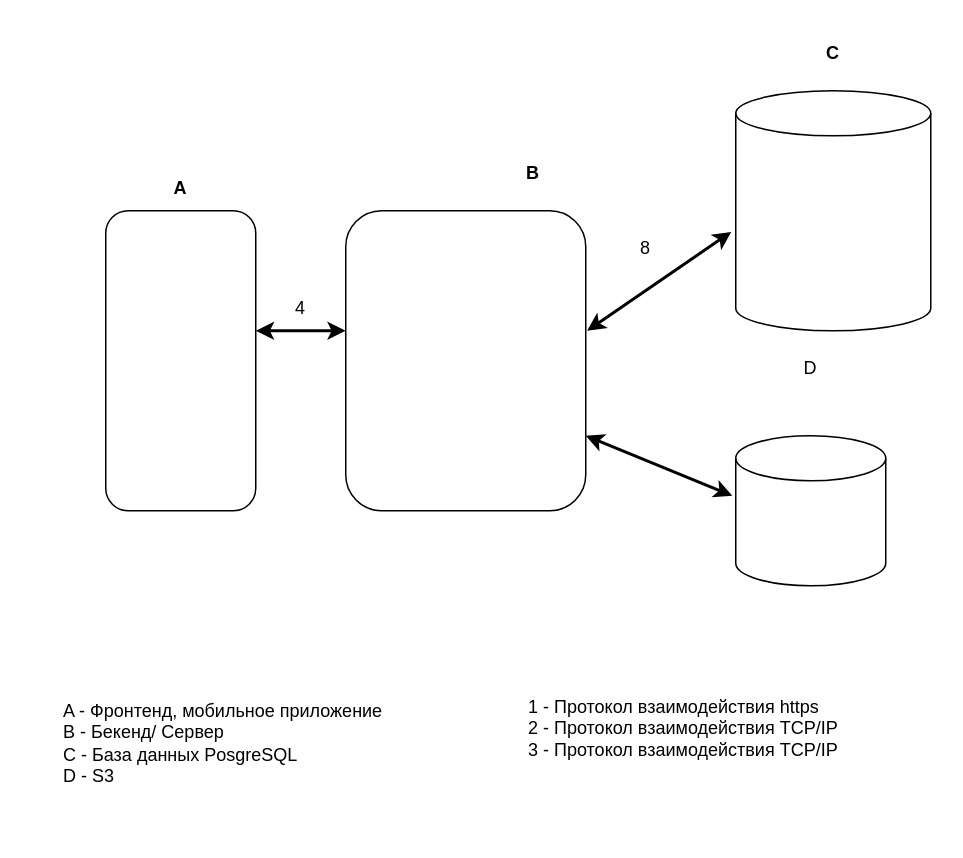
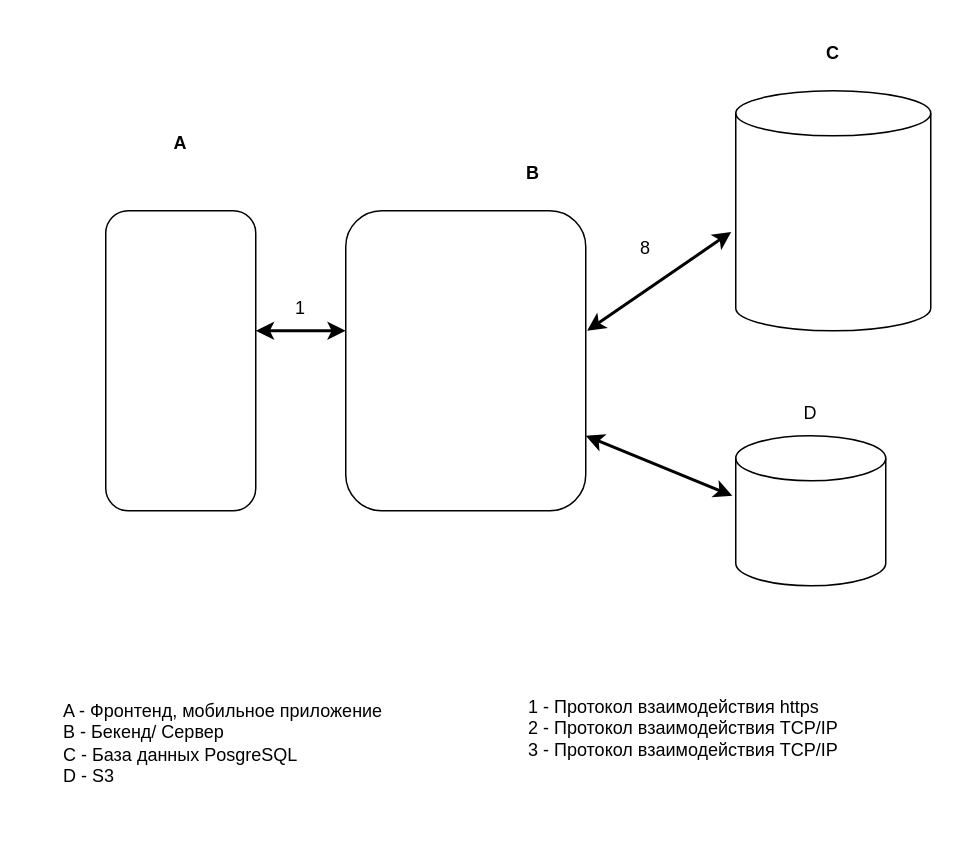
- <mxCell id="5" value="&lt;b&gt;А&lt;/b&gt;" style="text;html=1;align=center;verticalAlign=middle;whiteSpace=wrap;rounded=0;" parent="1" vertex="1"><mxGeometry x="90" y="110" width="60" height="30" as="geometry" /></mxCell>
+ <mxCell id="5" value="&lt;b&gt;А&lt;/b&gt;" style="text;html=1;align=center;verticalAlign=middle;whiteSpace=wrap;rounded=0;" parent="1" vertex="1"><mxGeometry x="90" y="80" width="60" height="30" as="geometry" /></mxCell>
- <mxCell id="10" value="4" style="text;html=1;align=center;verticalAlign=middle;whiteSpace=wrap;rounded=0;" vertex="1" parent="1"><mxGeometry x="170" y="190" width="60" height="30" as="geometry" /></mxCell>
+ <mxCell id="10" value="1" style="text;html=1;align=center;verticalAlign=middle;whiteSpace=wrap;rounded=0;" vertex="1" parent="1"><mxGeometry x="170" y="190" width="60" height="30" as="geometry" /></mxCell>
- <mxCell id="15" value="D" style="text;html=1;align=center;verticalAlign=middle;whiteSpace=wrap;rounded=0;" vertex="1" parent="1"><mxGeometry x="510" y="230" width="60" height="30" as="geometry" /></mxCell>
+ <mxCell id="15" value="D" style="text;html=1;align=center;verticalAlign=middle;whiteSpace=wrap;rounded=0;" vertex="1" parent="1"><mxGeometry x="510" y="260" width="60" height="30" as="geometry" /></mxCell>
